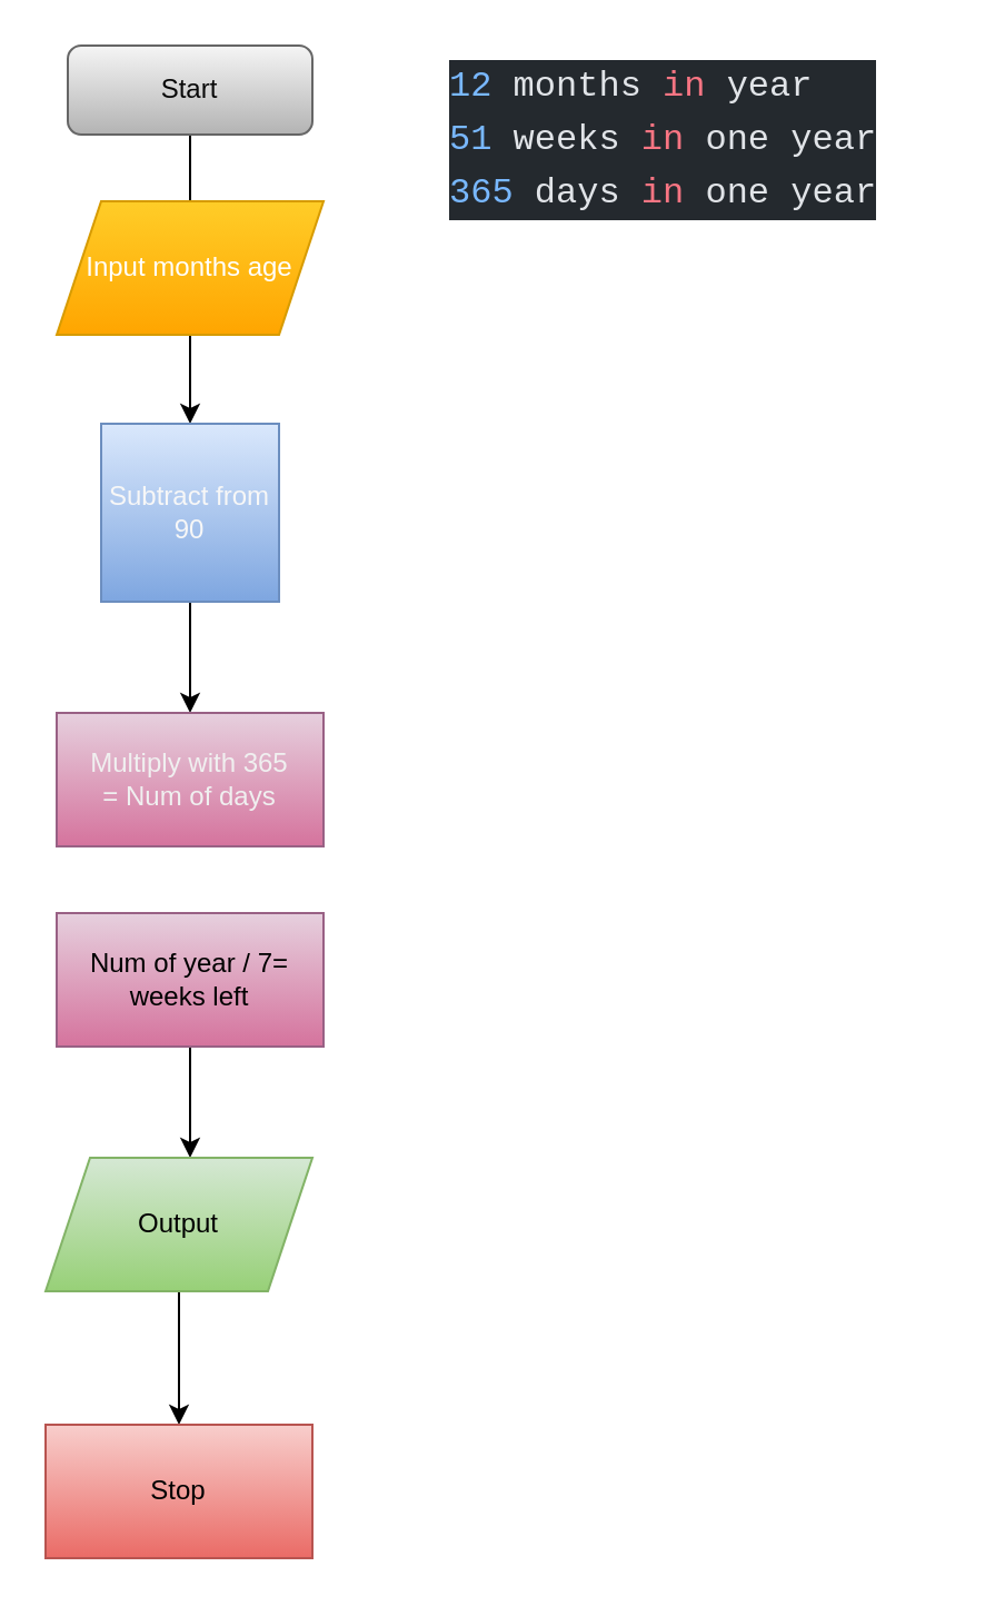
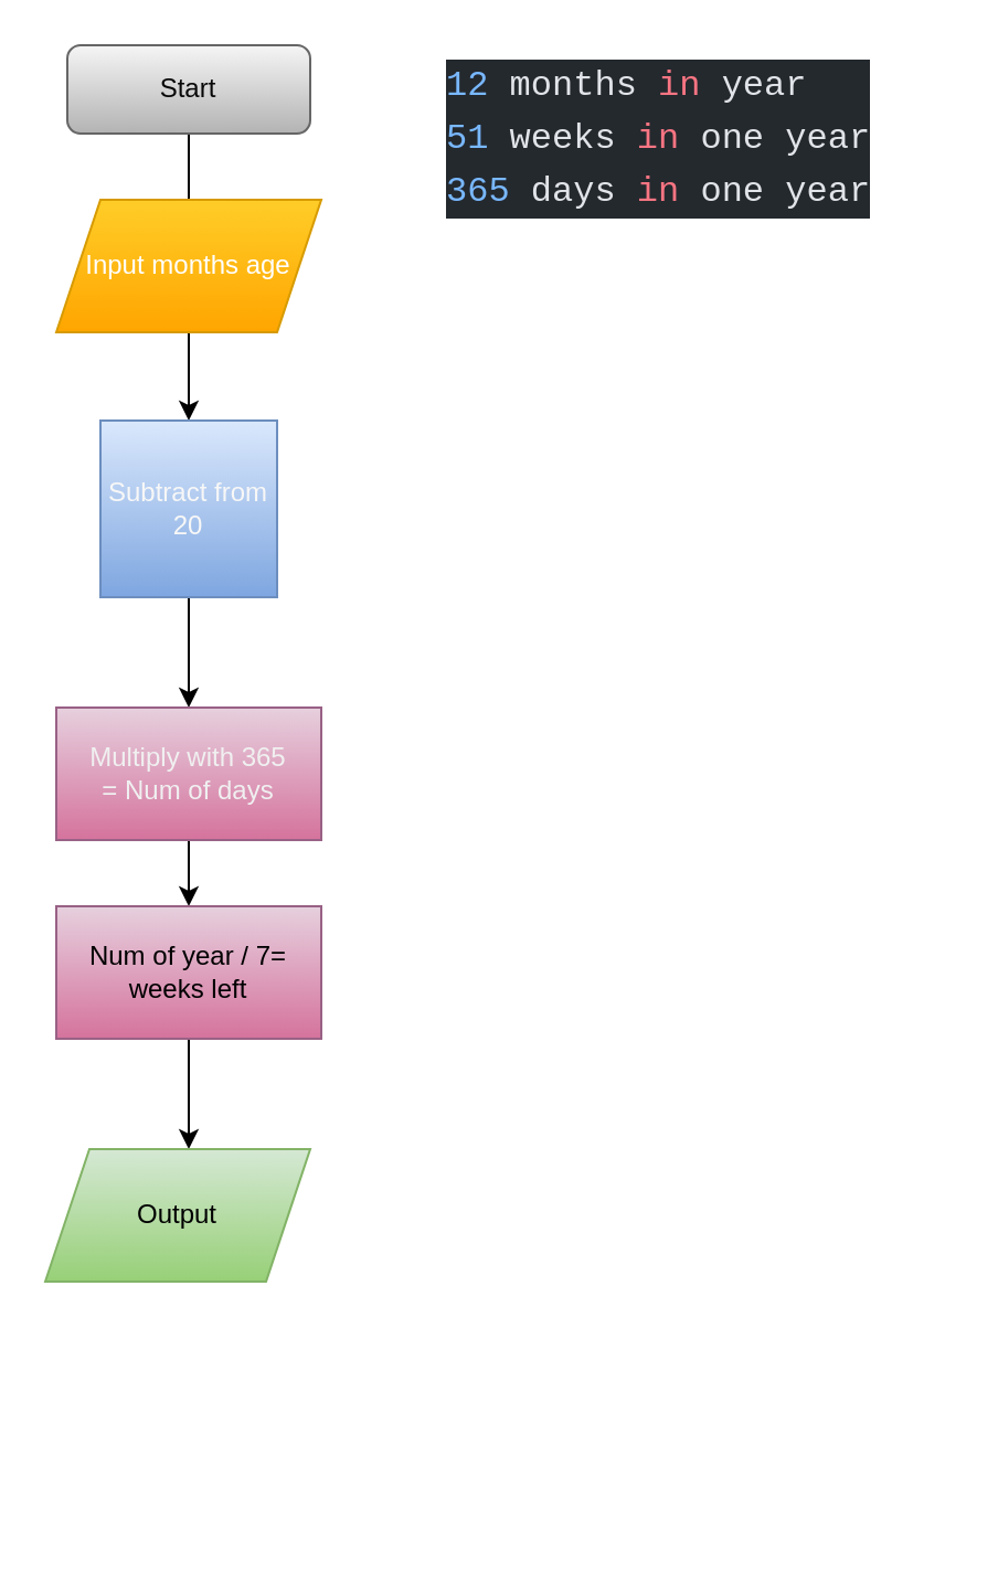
- <mxCell id="7" value="&lt;font color=&quot;#f7f7f7&quot;&gt;Subtract from 90&lt;/font&gt;" style="whiteSpace=wrap;html=1;aspect=fixed;fillColor=#dae8fc;gradientColor=#7ea6e0;strokeColor=#6c8ebf;" vertex="1" parent="1"><mxGeometry x="45" y="190" width="80" height="80" as="geometry" /></mxCell>
+ <mxCell id="7" value="&lt;font color=&quot;#f7f7f7&quot;&gt;Subtract from 20&lt;/font&gt;" style="whiteSpace=wrap;html=1;aspect=fixed;fillColor=#dae8fc;gradientColor=#7ea6e0;strokeColor=#6c8ebf;" vertex="1" parent="1"><mxGeometry x="45" y="190" width="80" height="80" as="geometry" /></mxCell>
+ <mxCell id="8" style="edgeStyle=none;html=1;fontColor=#F0F0F0;" edge="1" parent="1" source="9" target="12"><mxGeometry relative="1" as="geometry" /></mxCell>
- <mxCell id="13" value="" style="edgeStyle=none;html=1;fontColor=#F0F0F0;" edge="1" parent="1" source="14" target="15"><mxGeometry relative="1" as="geometry" /></mxCell>
- <mxCell id="15" value="Stop" style="whiteSpace=wrap;html=1;strokeColor=#b85450;fillColor=#f8cecc;gradientColor=#ea6b66;" vertex="1" parent="1"><mxGeometry x="20" y="640" width="120" height="60" as="geometry" /></mxCell>
